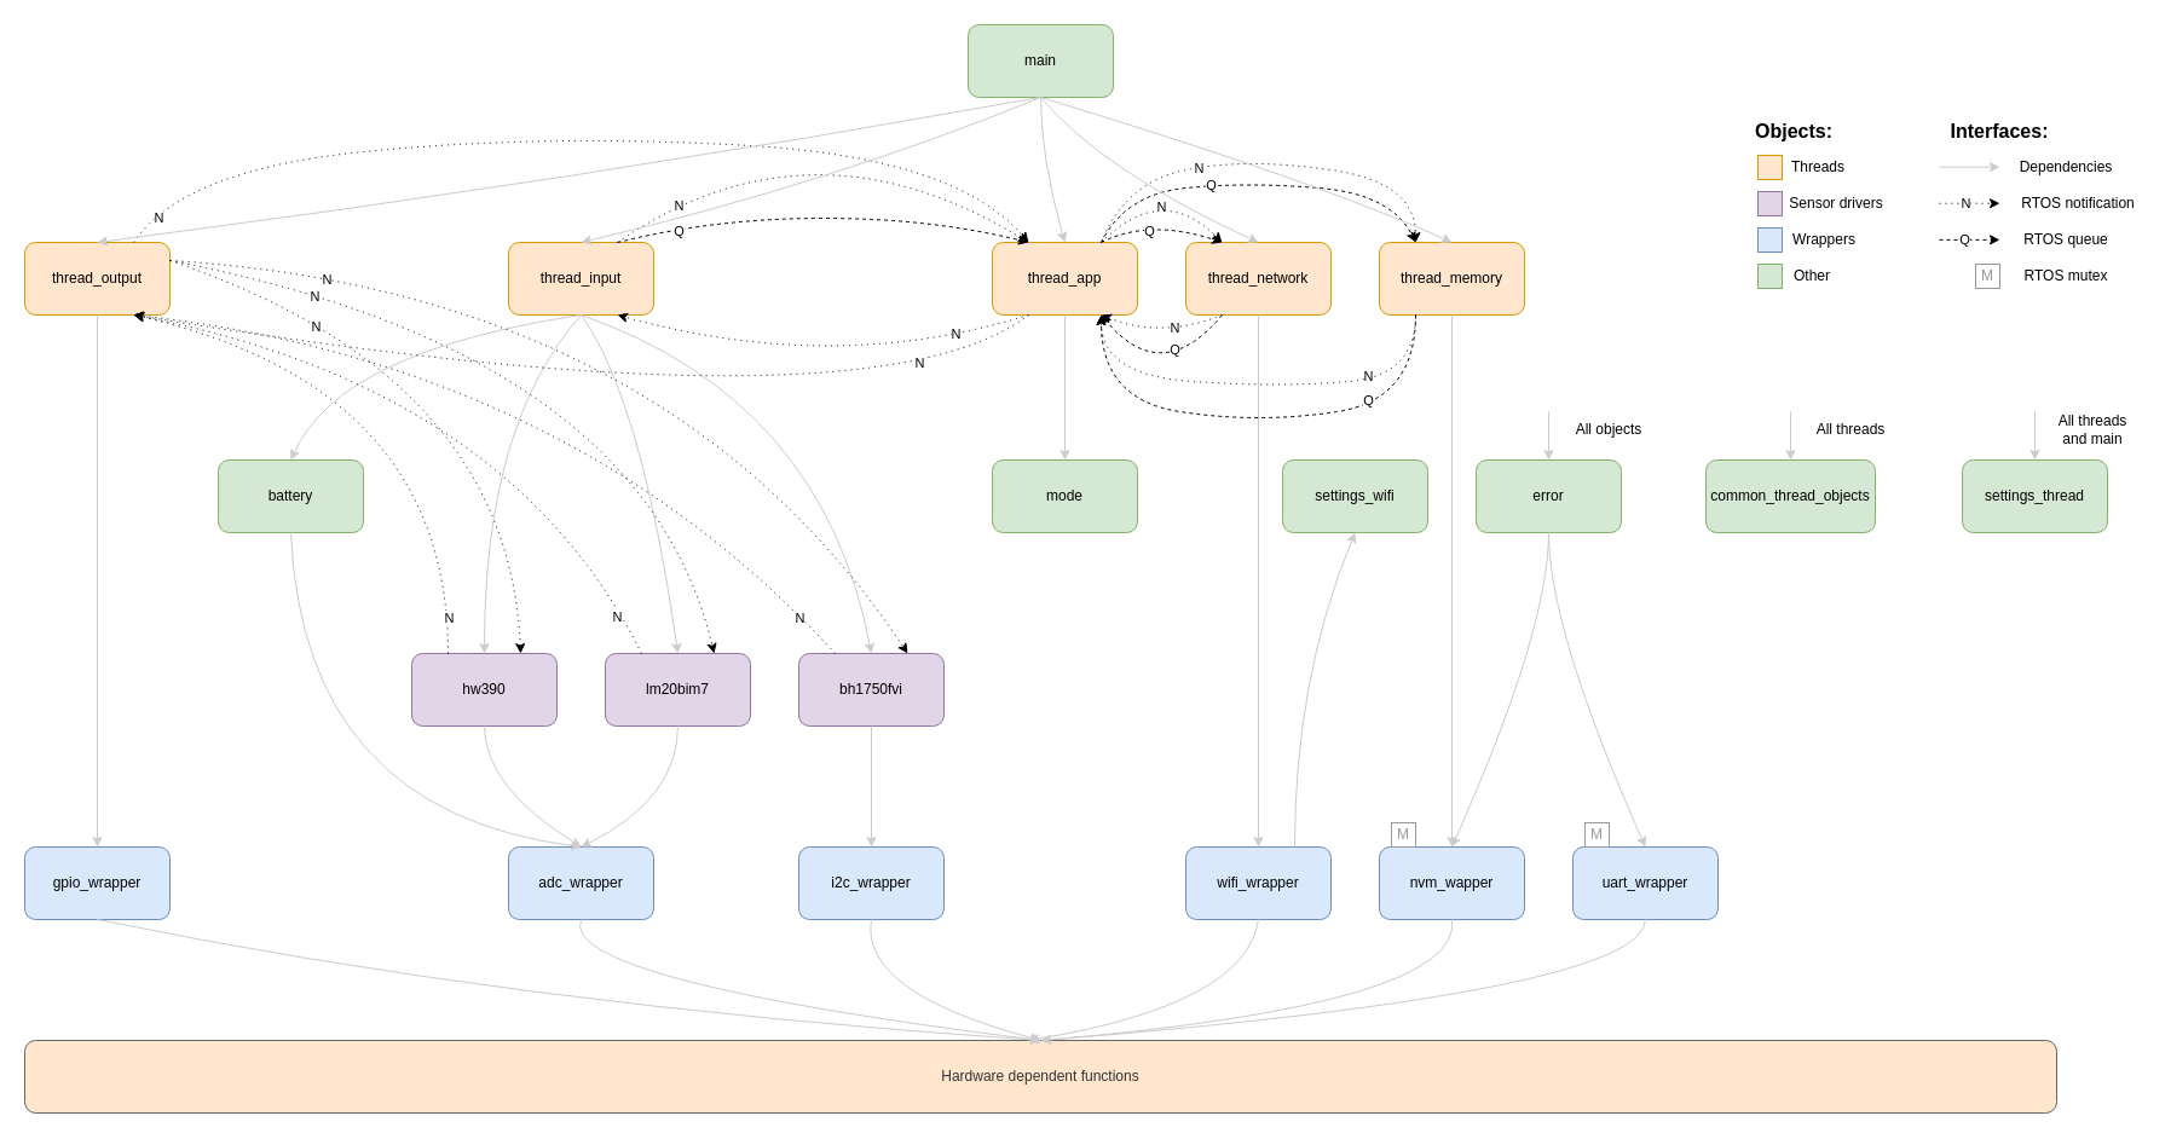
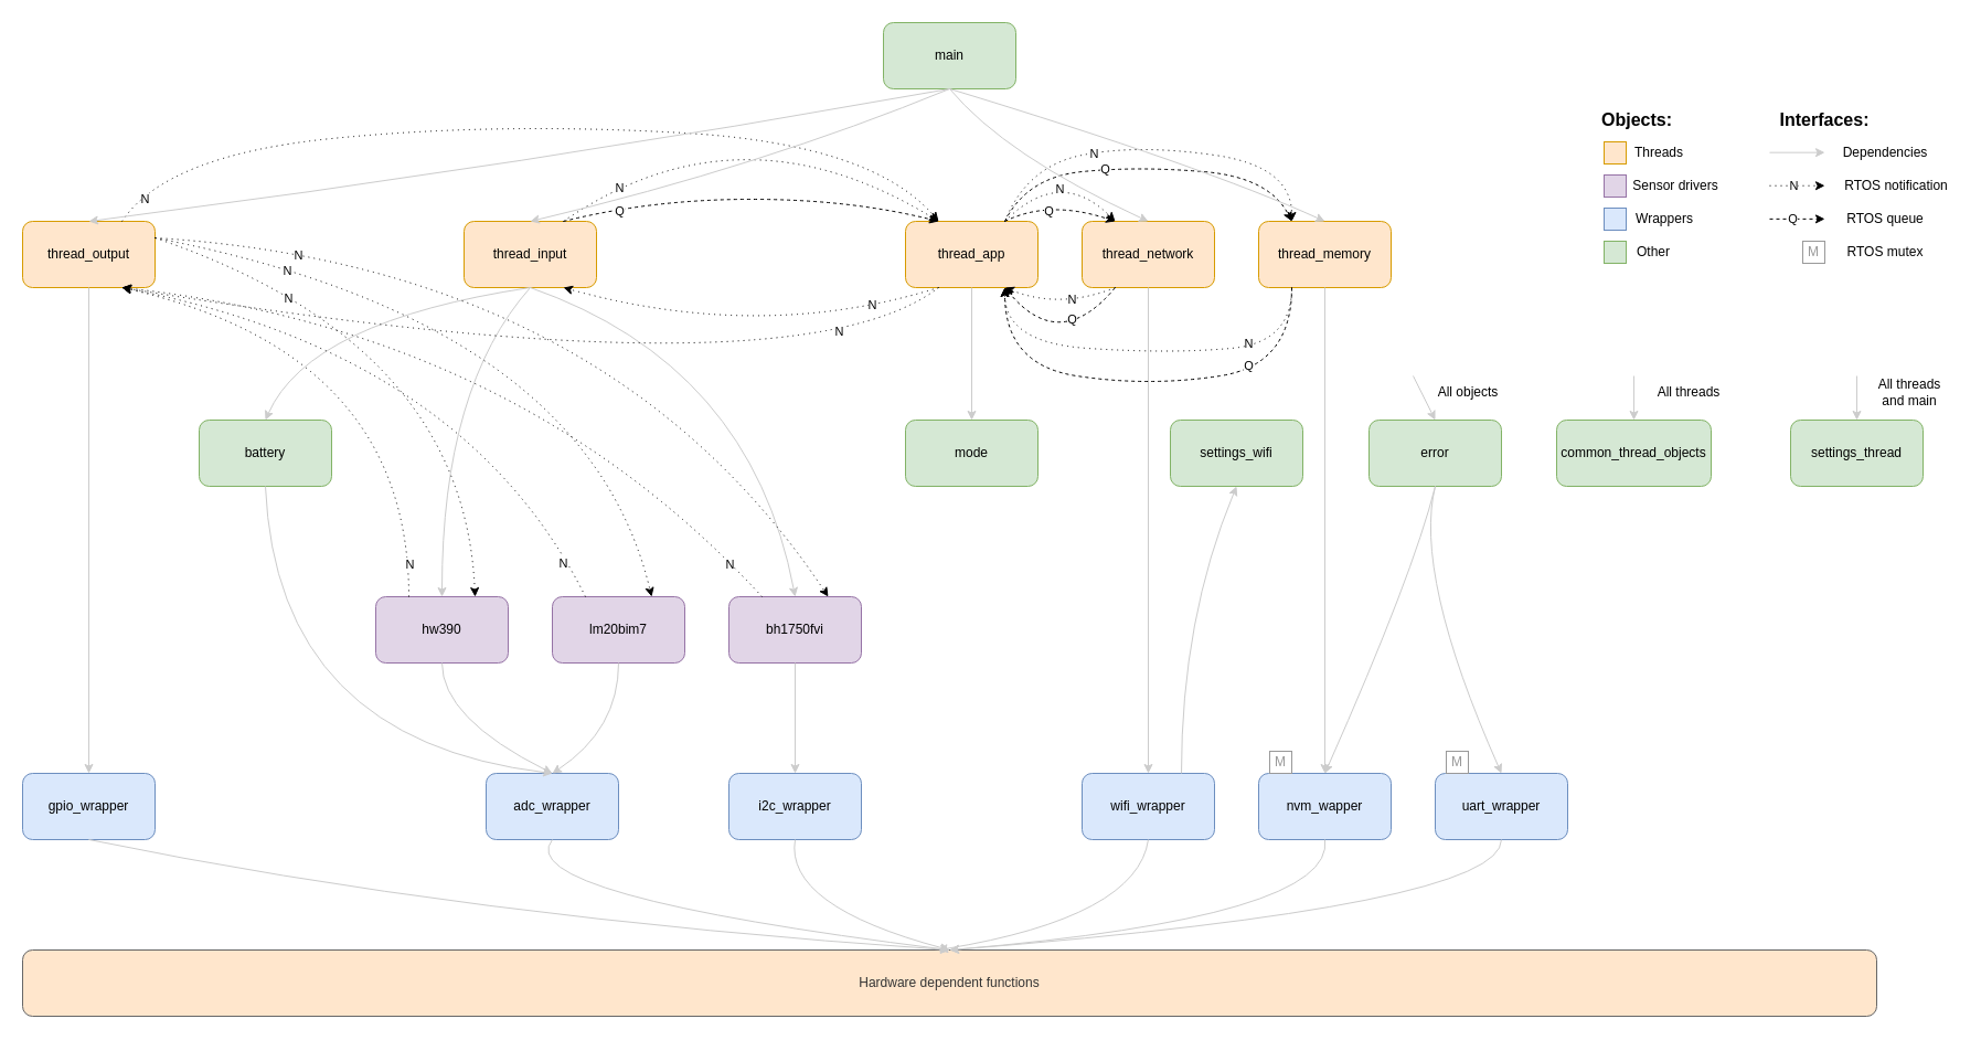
- <mxCell id="111" value="" style="curved=1;endArrow=classic;html=1;rounded=0;exitX=0.5;exitY=1;exitDx=0;exitDy=0;entryX=0.5;entryY=0;entryDx=0;entryDy=0;strokeColor=#CCCCCC;" edge="1" parent="1" source="108" target="4"><mxGeometry width="50" height="50" relative="1" as="geometry"><mxPoint x="1300" y="33" as="sourcePoint" /><mxPoint x="920" y="153" as="targetPoint" /><Array as="points"><mxPoint x="860" y="130" /></Array></mxGeometry></mxCell>
- <mxCell id="42" value="" style="curved=1;endArrow=classic;html=1;rounded=0;exitX=0.5;exitY=1;exitDx=0;exitDy=0;entryX=0.5;entryY=0;entryDx=0;entryDy=0;strokeColor=#CCCCCC;" edge="1" parent="1" source="2" target="8"><mxGeometry width="50" height="50" relative="1" as="geometry"><mxPoint x="760" y="300" as="sourcePoint" /><mxPoint x="440" y="580" as="targetPoint" /><Array as="points"><mxPoint x="530" y="330" /></Array></mxGeometry></mxCell>
- <mxCell id="14" value="error" style="rounded=1;whiteSpace=wrap;html=1;fillColor=#d5e8d4;strokeColor=#82b366;" vertex="1" parent="1"><mxGeometry x="1220" y="380" width="120" height="60" as="geometry" /></mxCell>
+ <mxCell id="14" value="error" style="rounded=1;whiteSpace=wrap;html=1;fillColor=#d5e8d4;strokeColor=#82b366;" vertex="1" parent="1"><mxGeometry x="1240" y="380" width="120" height="60" as="geometry" /></mxCell>
- <mxCell id="18" value="adc_wrapper" style="rounded=1;whiteSpace=wrap;html=1;fillColor=#dae8fc;strokeColor=#6c8ebf;" vertex="1" parent="1"><mxGeometry x="420" y="700" width="120" height="60" as="geometry" /></mxCell>
+ <mxCell id="18" value="adc_wrapper" style="rounded=1;whiteSpace=wrap;html=1;fillColor=#dae8fc;strokeColor=#6c8ebf;" vertex="1" parent="1"><mxGeometry x="440" y="700" width="120" height="60" as="geometry" /></mxCell>
